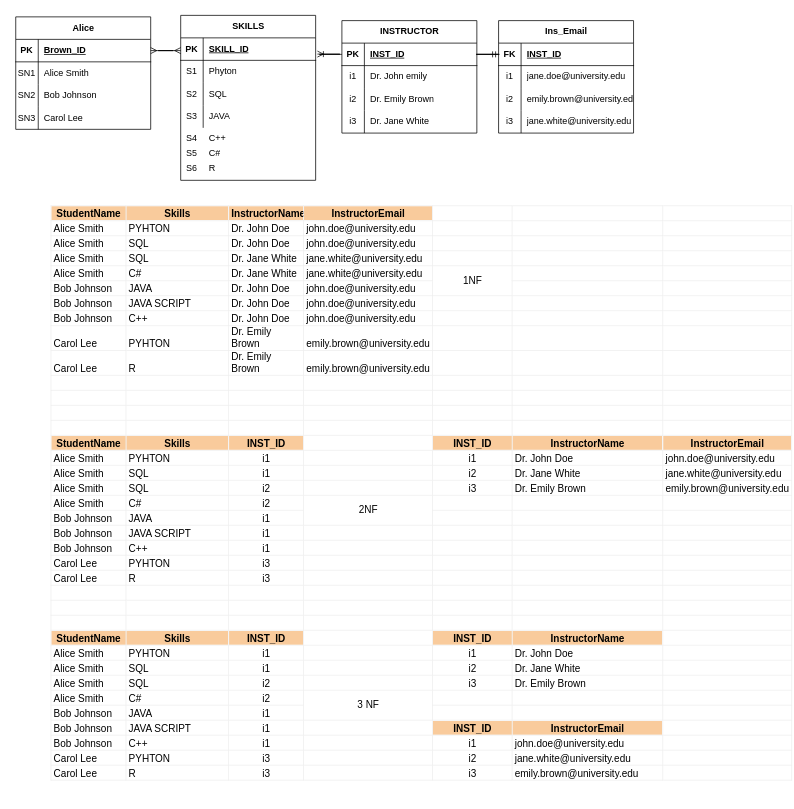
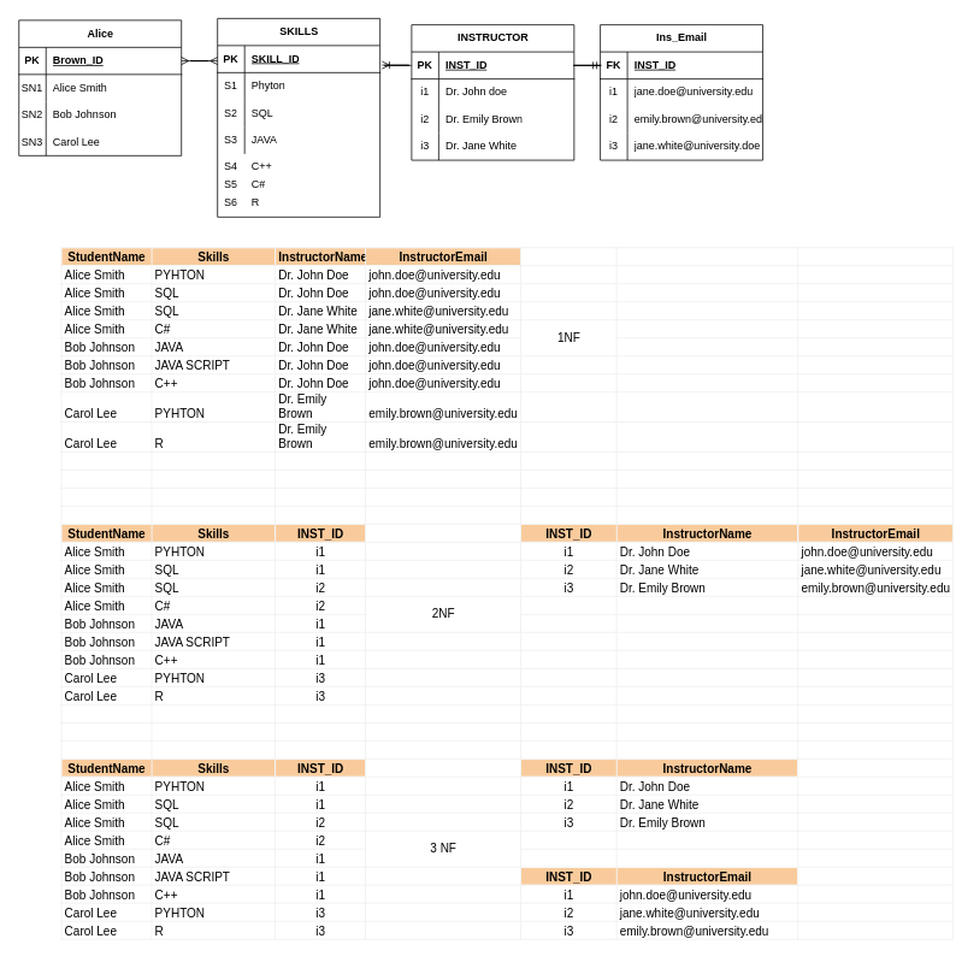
- <mxCell id="24" value="Dr. John emily" style="shape=partialRectangle;connectable=0;fillColor=none;top=0;left=0;bottom=0;right=0;align=left;spacingLeft=6;overflow=hidden;whiteSpace=wrap;html=1;" vertex="1" parent="22"><mxGeometry x="30" width="150" height="30" as="geometry"><mxRectangle width="150" height="30" as="alternateBounds" /></mxGeometry></mxCell>
+ <mxCell id="24" value="Dr. John doe" style="shape=partialRectangle;connectable=0;fillColor=none;top=0;left=0;bottom=0;right=0;align=left;spacingLeft=6;overflow=hidden;whiteSpace=wrap;html=1;" vertex="1" parent="22"><mxGeometry x="30" width="150" height="30" as="geometry"><mxRectangle width="150" height="30" as="alternateBounds" /></mxGeometry></mxCell>
- <mxCell id="59" value="jane.white@university.edu" style="shape=partialRectangle;connectable=0;fillColor=none;top=0;left=0;bottom=0;right=0;align=left;spacingLeft=6;overflow=hidden;whiteSpace=wrap;html=1;" vertex="1" parent="57"><mxGeometry x="30" width="150" height="30" as="geometry"><mxRectangle width="150" height="30" as="alternateBounds" /></mxGeometry></mxCell>
+ <mxCell id="59" value="jane.white@university.doe" style="shape=partialRectangle;connectable=0;fillColor=none;top=0;left=0;bottom=0;right=0;align=left;spacingLeft=6;overflow=hidden;whiteSpace=wrap;html=1;" vertex="1" parent="57"><mxGeometry x="30" width="150" height="30" as="geometry"><mxRectangle width="150" height="30" as="alternateBounds" /></mxGeometry></mxCell>
